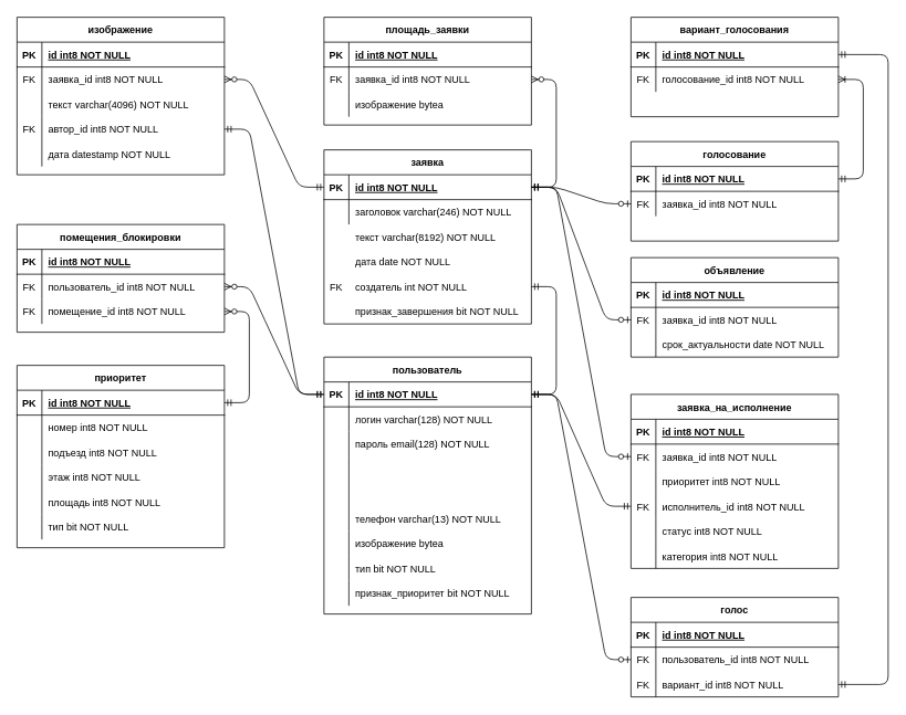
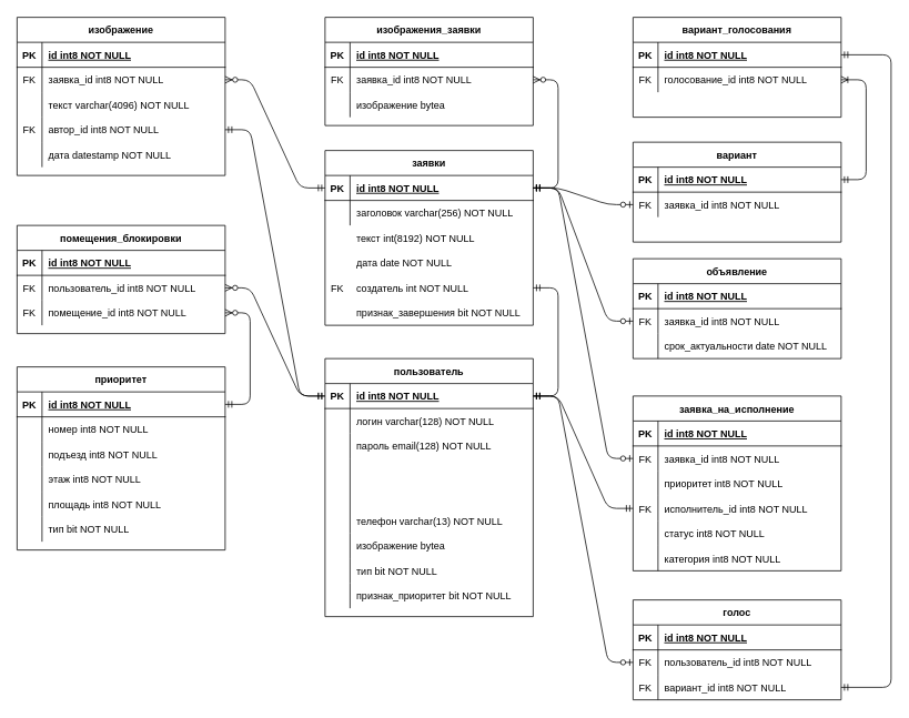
- <mxCell id="47" value="площадь_заявки" style="shape=table;startSize=30;container=1;collapsible=1;childLayout=tableLayout;fixedRows=1;rowLines=0;fontStyle=1;align=center;resizeLast=1;" vertex="1" parent="1"><mxGeometry x="390" y="20" width="250" height="130" as="geometry" /></mxCell>
+ <mxCell id="47" value="изображения_заявки" style="shape=table;startSize=30;container=1;collapsible=1;childLayout=tableLayout;fixedRows=1;rowLines=0;fontStyle=1;align=center;resizeLast=1;" vertex="1" parent="1"><mxGeometry x="390" y="20" width="250" height="130" as="geometry" /></mxCell>
- <mxCell id="143" value="голосование" style="shape=table;startSize=30;container=1;collapsible=1;childLayout=tableLayout;fixedRows=1;rowLines=0;fontStyle=1;align=center;resizeLast=1;" vertex="1" parent="1"><mxGeometry x="760" y="170" width="250" height="120" as="geometry" /></mxCell>
+ <mxCell id="143" value="вариант" style="shape=table;startSize=30;container=1;collapsible=1;childLayout=tableLayout;fixedRows=1;rowLines=0;fontStyle=1;align=center;resizeLast=1;" vertex="1" parent="1"><mxGeometry x="760" y="170" width="250" height="120" as="geometry" /></mxCell>
- <mxCell id="115" value="заявка" style="shape=table;startSize=30;container=1;collapsible=1;childLayout=tableLayout;fixedRows=1;rowLines=0;fontStyle=1;align=center;resizeLast=1;" vertex="1" parent="114"><mxGeometry width="250" height="210" as="geometry" /></mxCell>
+ <mxCell id="115" value="заявки" style="shape=table;startSize=30;container=1;collapsible=1;childLayout=tableLayout;fixedRows=1;rowLines=0;fontStyle=1;align=center;resizeLast=1;" vertex="1" parent="114"><mxGeometry width="250" height="210" as="geometry" /></mxCell>
- <mxCell id="121" value="заголовок varchar(246) NOT NULL" style="shape=partialRectangle;overflow=hidden;connectable=0;fillColor=none;top=0;left=0;bottom=0;right=0;align=left;spacingLeft=6;container=0;" vertex="1" parent="119"><mxGeometry x="30" width="220" height="30" as="geometry"><mxRectangle width="220" height="30" as="alternateBounds" /></mxGeometry></mxCell>
+ <mxCell id="121" value="заголовок varchar(256) NOT NULL" style="shape=partialRectangle;overflow=hidden;connectable=0;fillColor=none;top=0;left=0;bottom=0;right=0;align=left;spacingLeft=6;container=0;" vertex="1" parent="119"><mxGeometry x="30" width="220" height="30" as="geometry"><mxRectangle width="220" height="30" as="alternateBounds" /></mxGeometry></mxCell>
- <mxCell id="122" value="текст varchar(8192) NOT NULL" style="shape=partialRectangle;overflow=hidden;connectable=0;fillColor=none;top=0;left=0;bottom=0;right=0;align=left;spacingLeft=6;container=0;" vertex="1" parent="114"><mxGeometry x="30" y="90" width="220" height="30" as="geometry"><mxRectangle width="220" height="30" as="alternateBounds" /></mxGeometry></mxCell>
+ <mxCell id="122" value="текст int(8192) NOT NULL" style="shape=partialRectangle;overflow=hidden;connectable=0;fillColor=none;top=0;left=0;bottom=0;right=0;align=left;spacingLeft=6;container=0;" vertex="1" parent="114"><mxGeometry x="30" y="90" width="220" height="30" as="geometry"><mxRectangle width="220" height="30" as="alternateBounds" /></mxGeometry></mxCell>
